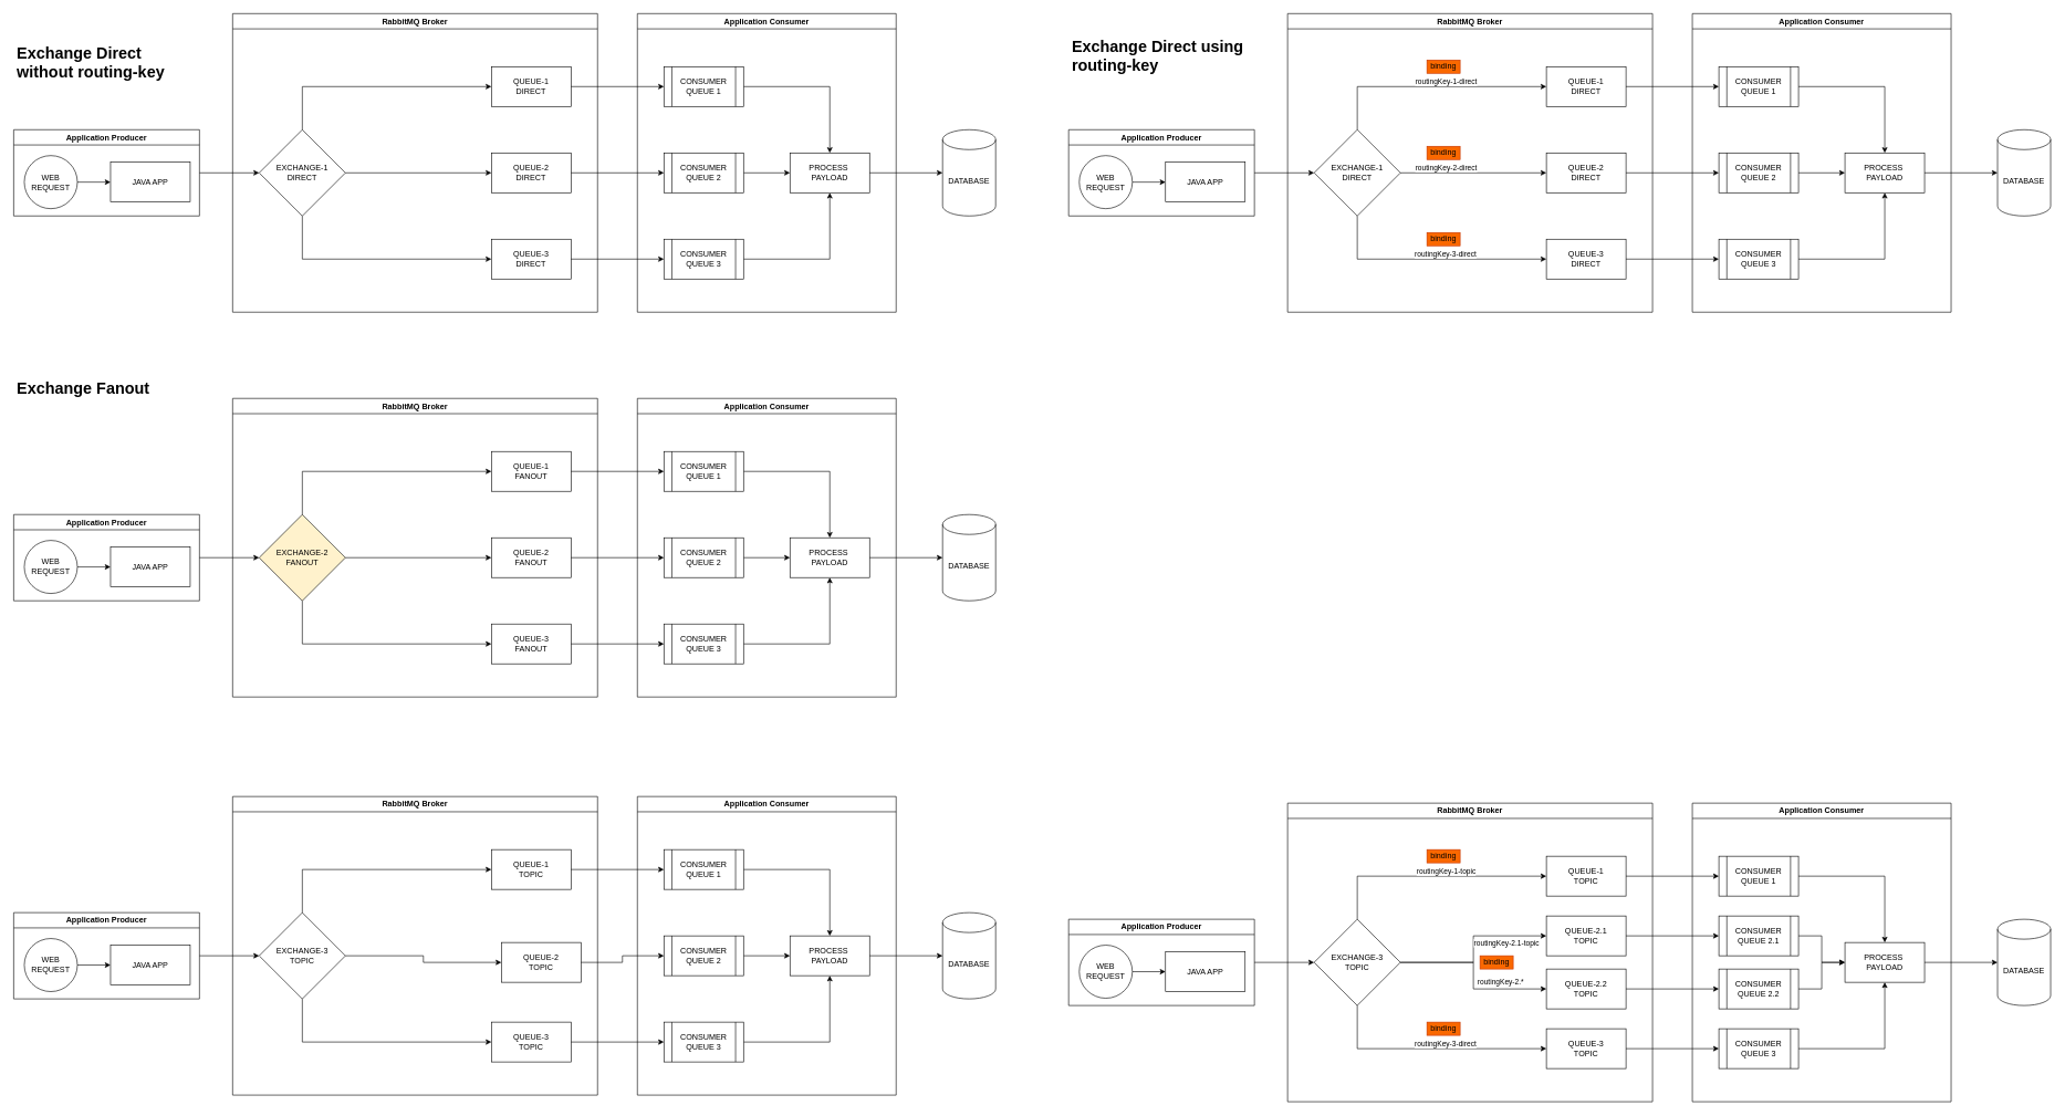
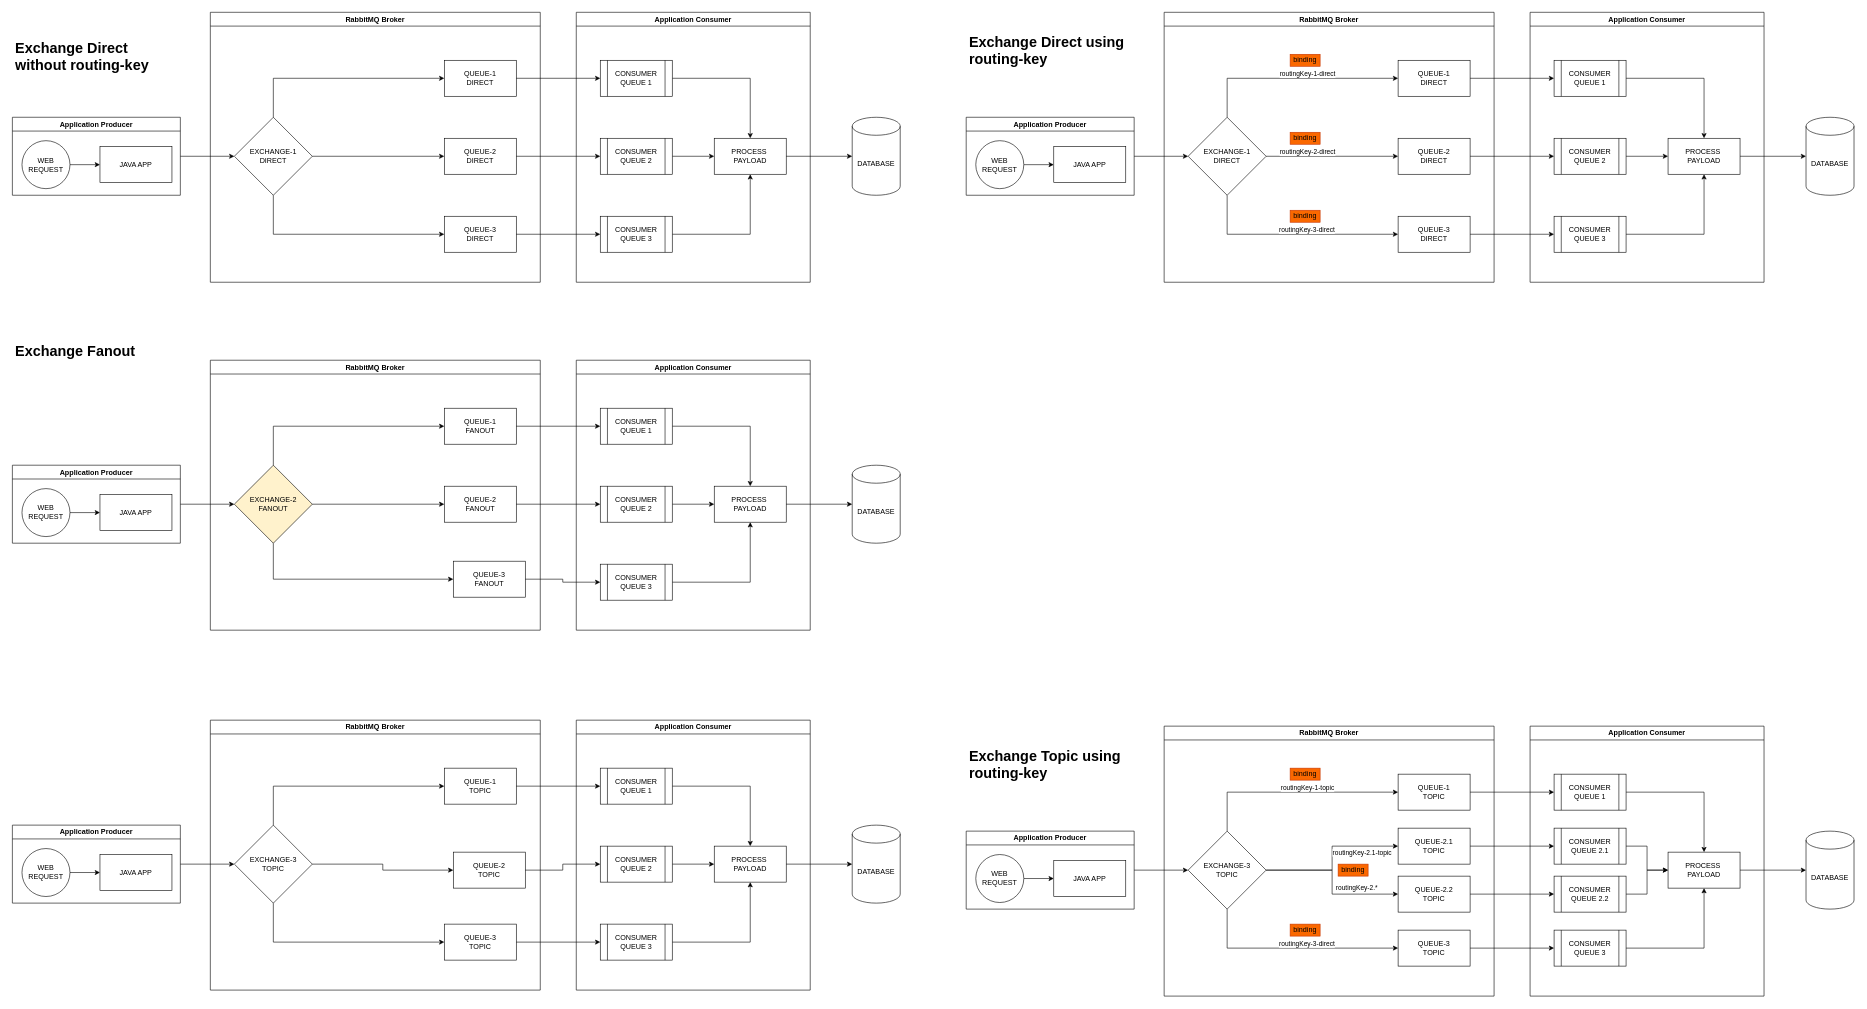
- <mxCell id="68" value="&lt;div&gt;QUEUE-3&lt;/div&gt;FANOUT" style="rounded=0;whiteSpace=wrap;html=1;" parent="62" vertex="1"><mxGeometry x="390" y="340" width="120" height="60" as="geometry" /></mxCell>
+ <mxCell id="68" value="&lt;div&gt;QUEUE-3&lt;/div&gt;FANOUT" style="rounded=0;whiteSpace=wrap;html=1;" parent="62" vertex="1"><mxGeometry x="405" y="335" width="120" height="60" as="geometry" /></mxCell>
+ <mxCell id="126" value="&lt;h1&gt;Exchange Topic using routing-key&lt;br&gt;&lt;/h1&gt;" style="text;html=1;strokeColor=none;fillColor=none;spacing=5;spacingTop=-20;whiteSpace=wrap;overflow=hidden;rounded=0;" parent="1" vertex="1"><mxGeometry x="1610" y="1240" width="280" height="80" as="geometry" /></mxCell>
